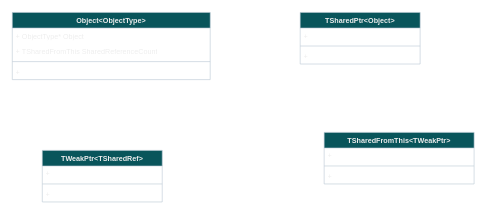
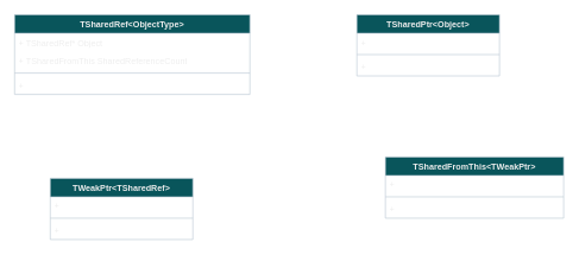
- <mxCell id="2" value="Object&amp;lt;ObjectType&amp;gt;" style="swimlane;fontStyle=1;align=center;verticalAlign=top;childLayout=stackLayout;horizontal=1;startSize=26;horizontalStack=0;resizeParent=1;resizeParentMax=0;resizeLast=0;collapsible=1;marginBottom=0;whiteSpace=wrap;html=1;labelBackgroundColor=none;fillColor=#09555B;strokeColor=#BAC8D3;fontColor=#EEEEEE;" vertex="1" parent="1"><mxGeometry x="20" y="20" width="330" height="112" as="geometry" /></mxCell>
+ <mxCell id="2" value="TSharedRef&amp;lt;ObjectType&amp;gt;" style="swimlane;fontStyle=1;align=center;verticalAlign=top;childLayout=stackLayout;horizontal=1;startSize=26;horizontalStack=0;resizeParent=1;resizeParentMax=0;resizeLast=0;collapsible=1;marginBottom=0;whiteSpace=wrap;html=1;labelBackgroundColor=none;fillColor=#09555B;strokeColor=#BAC8D3;fontColor=#EEEEEE;" vertex="1" parent="1"><mxGeometry x="20" y="20" width="330" height="112" as="geometry" /></mxCell>
- <mxCell id="3" value="+ ObjectType* Object" style="text;strokeColor=none;fillColor=none;align=left;verticalAlign=top;spacingLeft=4;spacingRight=4;overflow=hidden;rotatable=0;points=[[0,0.5],[1,0.5]];portConstraint=eastwest;whiteSpace=wrap;html=1;labelBackgroundColor=none;fontColor=#EEEEEE;" vertex="1" parent="2"><mxGeometry y="26" width="330" height="26" as="geometry" /></mxCell>
+ <mxCell id="3" value="+ TSharedRef* Object" style="text;strokeColor=none;fillColor=none;align=left;verticalAlign=top;spacingLeft=4;spacingRight=4;overflow=hidden;rotatable=0;points=[[0,0.5],[1,0.5]];portConstraint=eastwest;whiteSpace=wrap;html=1;labelBackgroundColor=none;fontColor=#EEEEEE;" vertex="1" parent="2"><mxGeometry y="26" width="330" height="26" as="geometry" /></mxCell>
